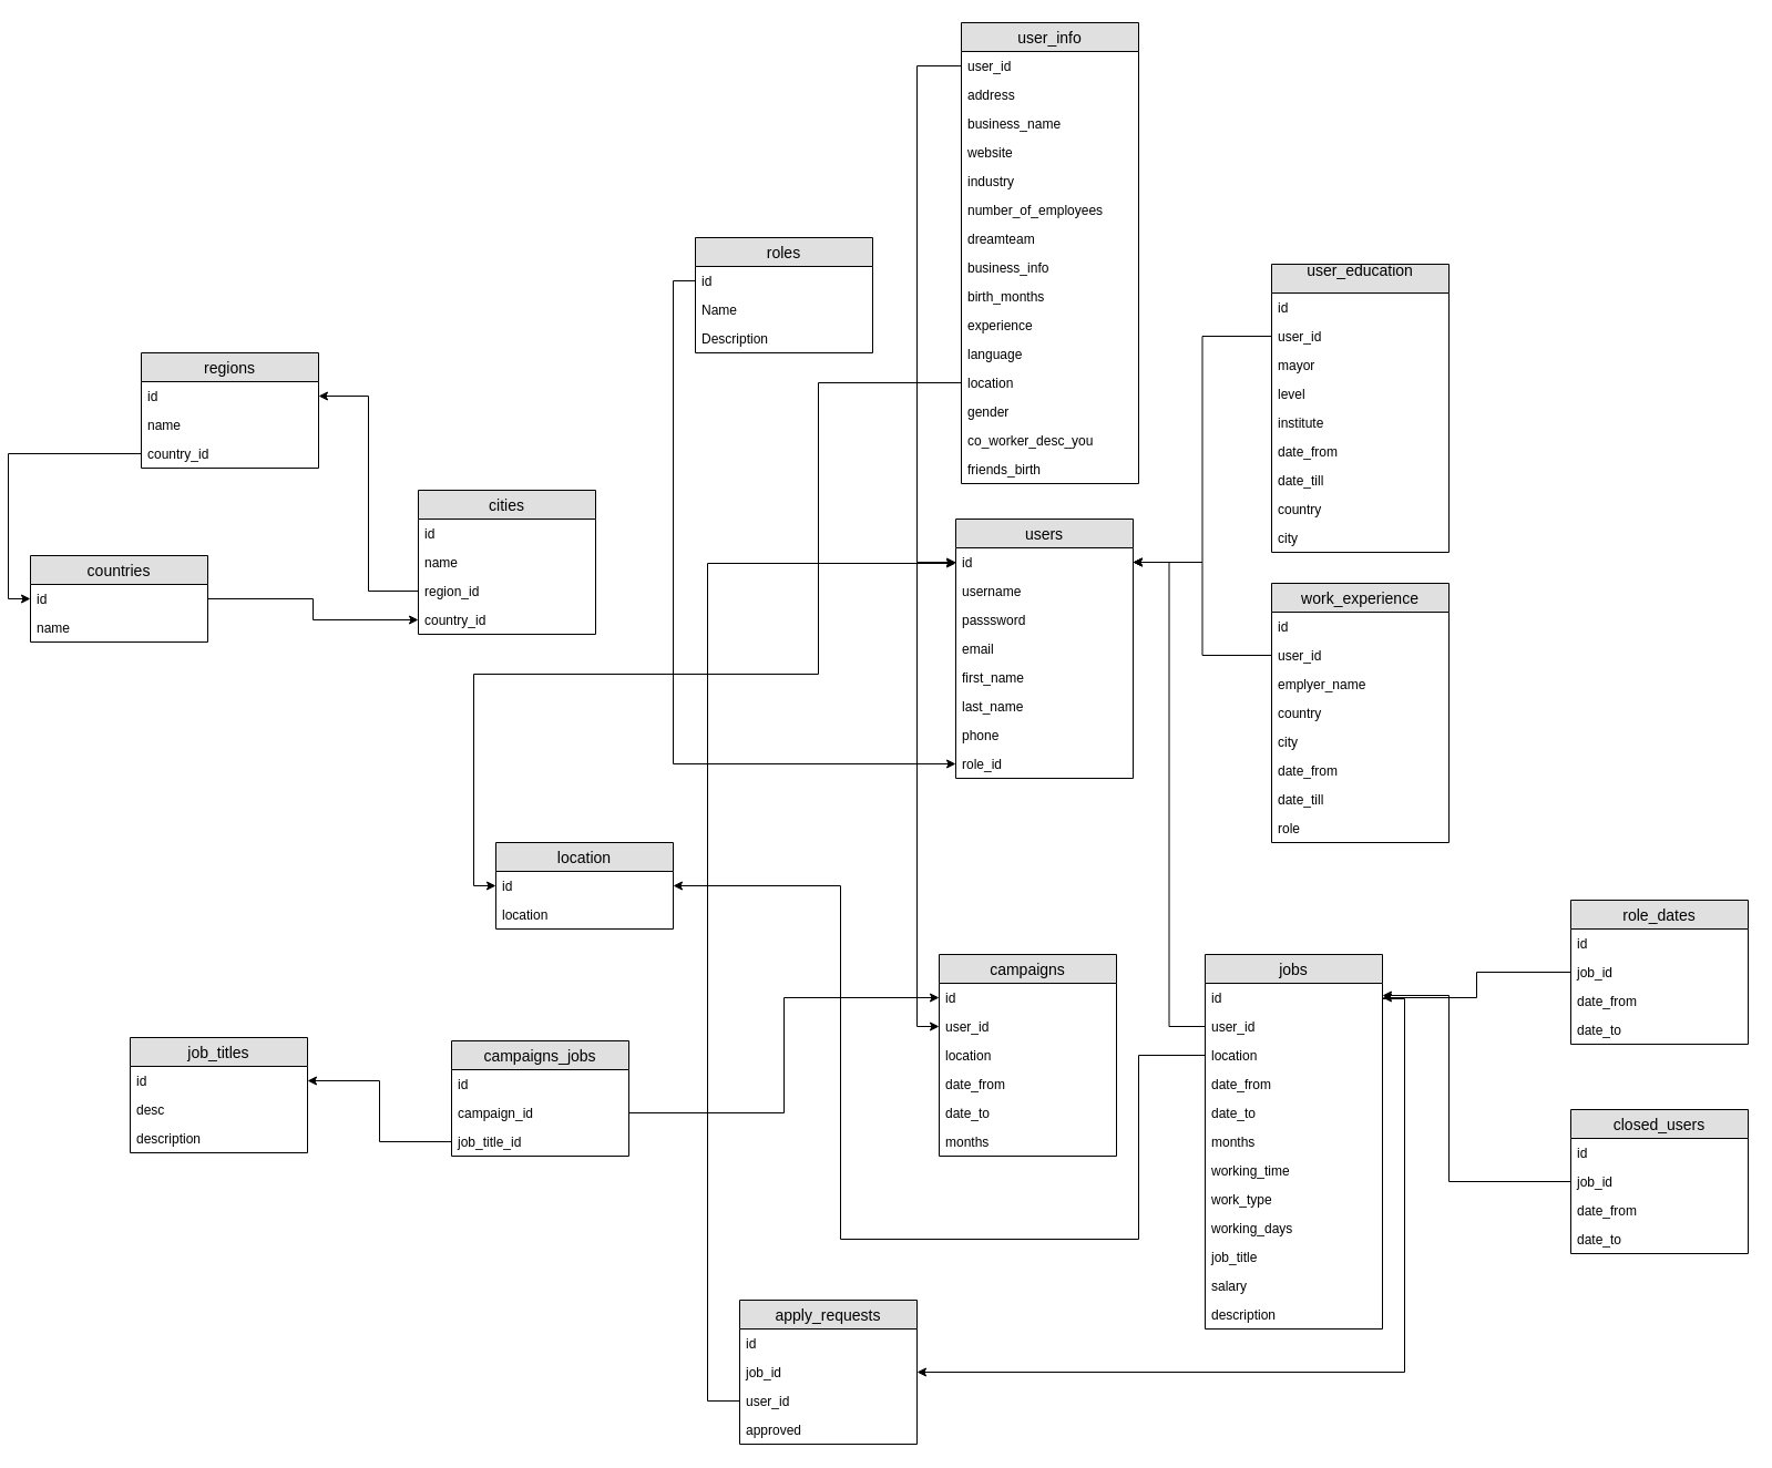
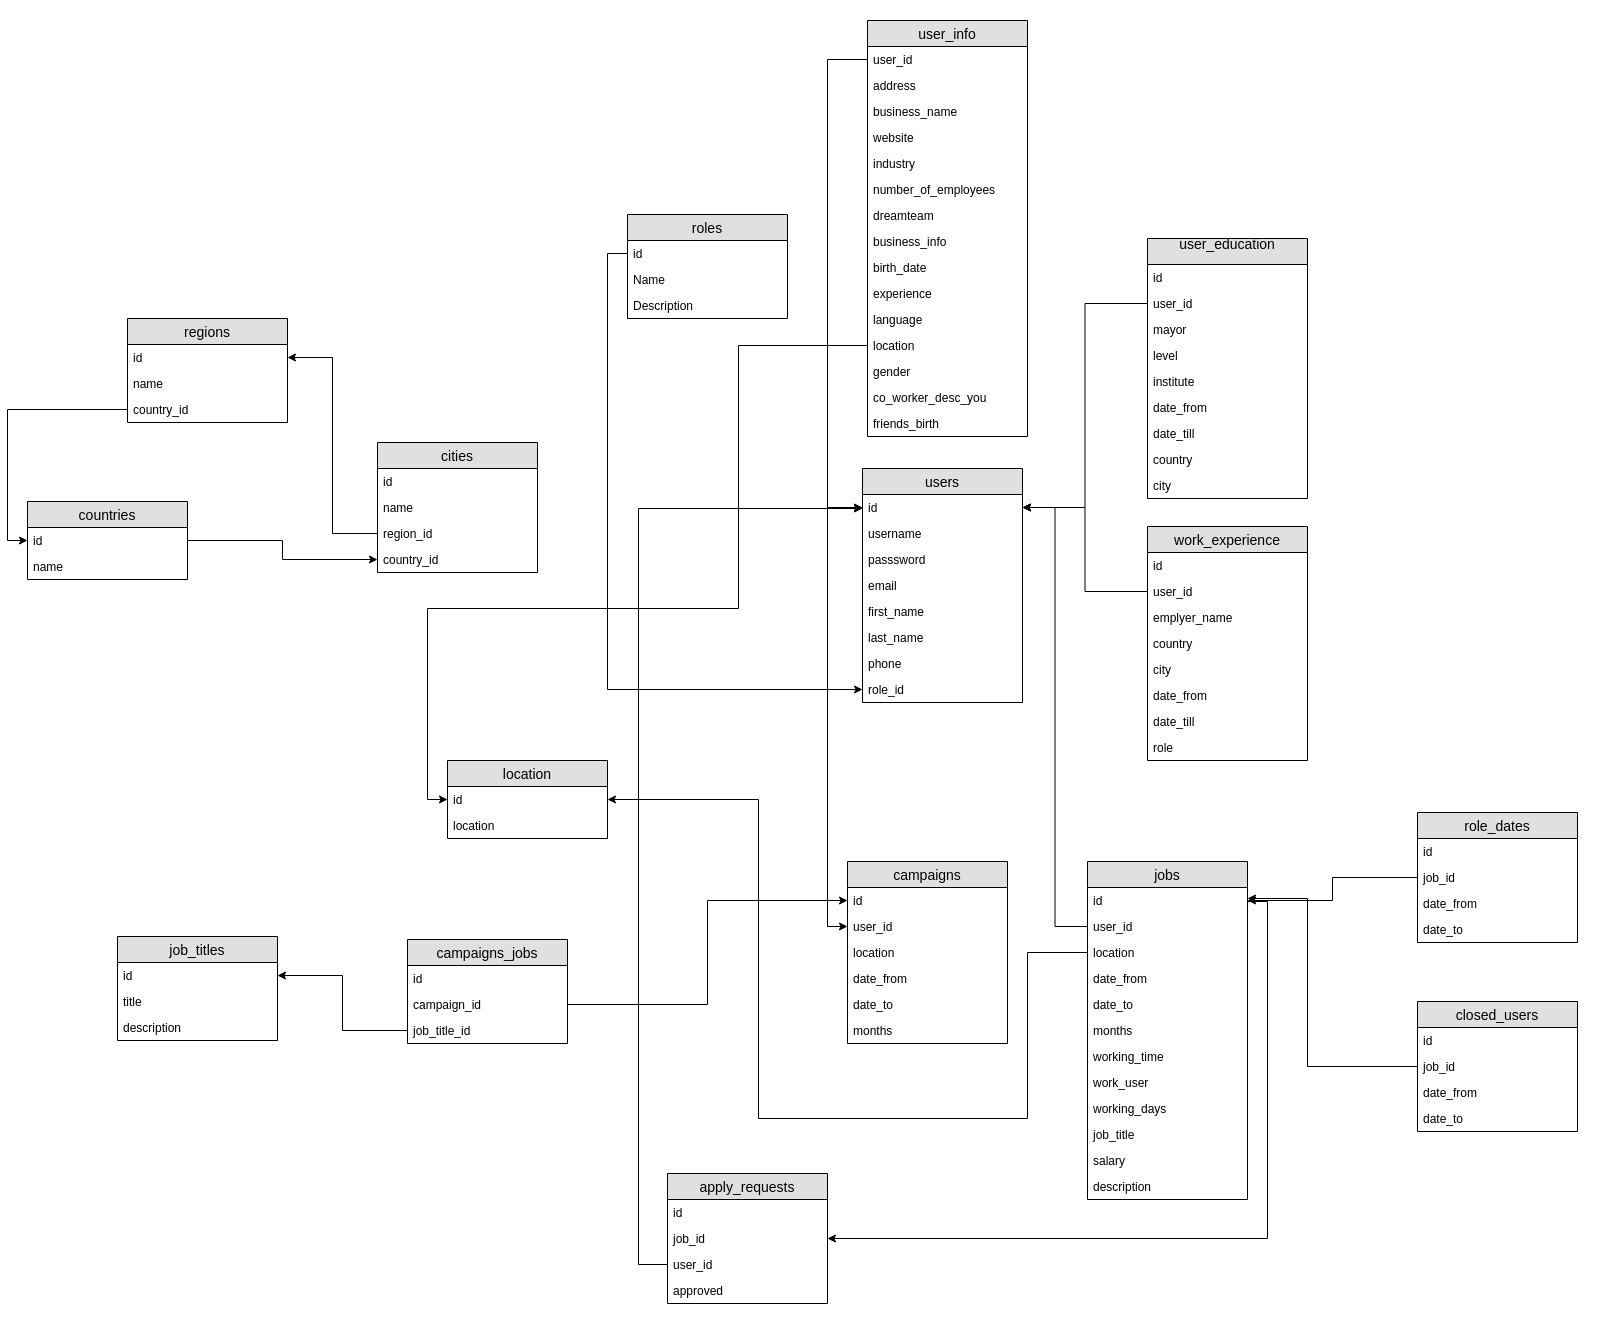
- <mxCell id="24" value="birth_months" style="text;strokeColor=none;fillColor=none;spacingLeft=4;spacingRight=4;overflow=hidden;rotatable=0;points=[[0,0.5],[1,0.5]];portConstraint=eastwest;fontSize=12;" vertex="1" parent="15"><mxGeometry y="234" width="160" height="26" as="geometry" /></mxCell>
+ <mxCell id="24" value="birth_date" style="text;strokeColor=none;fillColor=none;spacingLeft=4;spacingRight=4;overflow=hidden;rotatable=0;points=[[0,0.5],[1,0.5]];portConstraint=eastwest;fontSize=12;" vertex="1" parent="15"><mxGeometry y="234" width="160" height="26" as="geometry" /></mxCell>
- <mxCell id="56" value="desc" style="text;strokeColor=none;fillColor=none;spacingLeft=4;spacingRight=4;overflow=hidden;rotatable=0;points=[[0,0.5],[1,0.5]];portConstraint=eastwest;fontSize=12;" vertex="1" parent="54"><mxGeometry y="52" width="160" height="26" as="geometry" /></mxCell>
+ <mxCell id="56" value="title" style="text;strokeColor=none;fillColor=none;spacingLeft=4;spacingRight=4;overflow=hidden;rotatable=0;points=[[0,0.5],[1,0.5]];portConstraint=eastwest;fontSize=12;" vertex="1" parent="54"><mxGeometry y="52" width="160" height="26" as="geometry" /></mxCell>
- <mxCell id="80" value="work_type" style="text;strokeColor=none;fillColor=none;spacingLeft=4;spacingRight=4;overflow=hidden;rotatable=0;points=[[0,0.5],[1,0.5]];portConstraint=eastwest;fontSize=12;" vertex="1" parent="72"><mxGeometry y="208" width="160" height="26" as="geometry" /></mxCell>
+ <mxCell id="80" value="work_user" style="text;strokeColor=none;fillColor=none;spacingLeft=4;spacingRight=4;overflow=hidden;rotatable=0;points=[[0,0.5],[1,0.5]];portConstraint=eastwest;fontSize=12;" vertex="1" parent="72"><mxGeometry y="208" width="160" height="26" as="geometry" /></mxCell>
